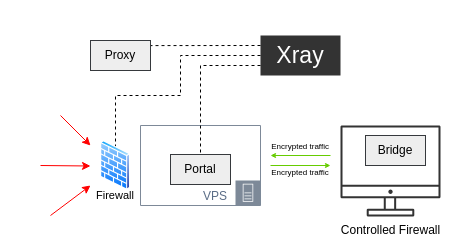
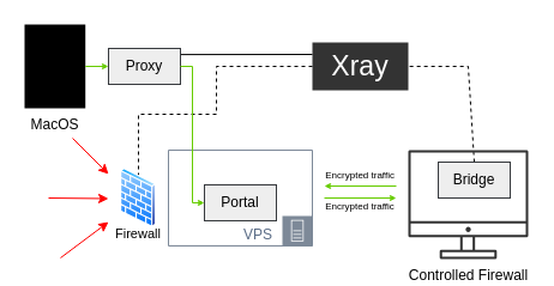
- <mxCell id="14" value="" style="endArrow=none;dashed=1;html=1;rounded=0;entryX=1.008;entryY=0.17;entryDx=0;entryDy=0;exitX=0;exitY=0.25;exitDx=0;exitDy=0;entryPerimeter=0;" parent="1" source="5" target="10" edge="1"><mxGeometry width="50" height="50" relative="1" as="geometry"><mxPoint x="200" y="185" as="sourcePoint" /><mxPoint x="250" y="135" as="targetPoint" /></mxGeometry></mxCell>
+ <mxCell id="14" value="" style="endArrow=none;dashed=0;html=1;rounded=0;entryX=1.008;entryY=0.17;entryDx=0;entryDy=0;exitX=0;exitY=0.25;exitDx=0;exitDy=0;entryPerimeter=0;" parent="1" source="5" target="10" edge="1"><mxGeometry width="50" height="50" relative="1" as="geometry"><mxPoint x="200" y="185" as="sourcePoint" /><mxPoint x="250" y="135" as="targetPoint" /></mxGeometry></mxCell>
+ <mxCell id="2" value="MacOS" style="sketch=0;verticalLabelPosition=bottom;sketch=0;aspect=fixed;html=1;verticalAlign=top;strokeColor=none;fillColor=#000000;align=center;outlineConnect=0;pointerEvents=1;shape=mxgraph.citrix2.citrix_vda_for_macos;" parent="1" vertex="1"><mxGeometry x="20" y="20" width="50.73" height="70" as="geometry" /></mxCell>
+ <mxCell id="15" value="" style="endArrow=classic;html=1;rounded=0;entryX=0;entryY=0.5;entryDx=0;entryDy=0;strokeColor=#66CC00;endSize=3;" parent="1" source="2" target="10" edge="1"><mxGeometry width="50" height="50" relative="1" as="geometry"><mxPoint x="200" y="185" as="sourcePoint" /><mxPoint x="150" y="95" as="targetPoint" /></mxGeometry></mxCell>
+ <mxCell id="7" value="" style="endArrow=none;dashed=1;html=1;rounded=0;entryX=1;entryY=0.5;entryDx=0;entryDy=0;exitX=0.5;exitY=0;exitDx=0;exitDy=0;" parent="1" source="13" target="5" edge="1"><mxGeometry width="50" height="50" relative="1" as="geometry"><mxPoint x="220" y="135" as="sourcePoint" /><mxPoint x="270" y="85" as="targetPoint" /><Array as="points"><mxPoint x="390" y="55" /></Array></mxGeometry></mxCell>
- <mxCell id="6" value="" style="endArrow=none;dashed=1;html=1;rounded=0;exitX=0;exitY=0.75;exitDx=0;exitDy=0;entryX=0.5;entryY=0;entryDx=0;entryDy=0;" parent="1" source="5" target="4" edge="1"><mxGeometry width="50" height="50" relative="1" as="geometry"><mxPoint x="170" y="215" as="sourcePoint" /><mxPoint x="220" y="165" as="targetPoint" /><Array as="points"><mxPoint x="200" y="65" /></Array></mxGeometry></mxCell>
+ <mxCell id="20" value="" style="endArrow=classic;html=1;rounded=0;entryX=0;entryY=0.5;entryDx=0;entryDy=0;strokeColor=#66CC00;endSize=3;exitX=1;exitY=0.5;exitDx=0;exitDy=0;" parent="1" source="10" target="4" edge="1"><mxGeometry width="50" height="50" relative="1" as="geometry"><mxPoint x="81" y="65" as="sourcePoint" /><mxPoint x="100" y="65" as="targetPoint" /><Array as="points"><mxPoint x="160" y="55" /><mxPoint x="160" y="169" /></Array></mxGeometry></mxCell>
